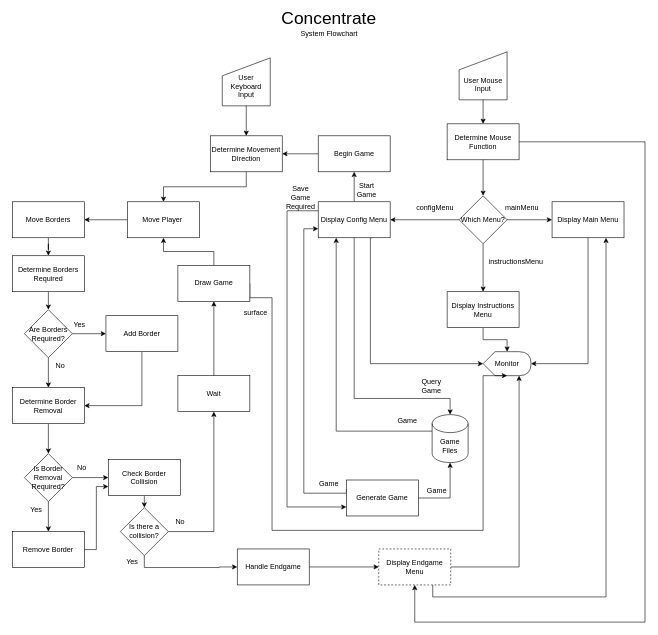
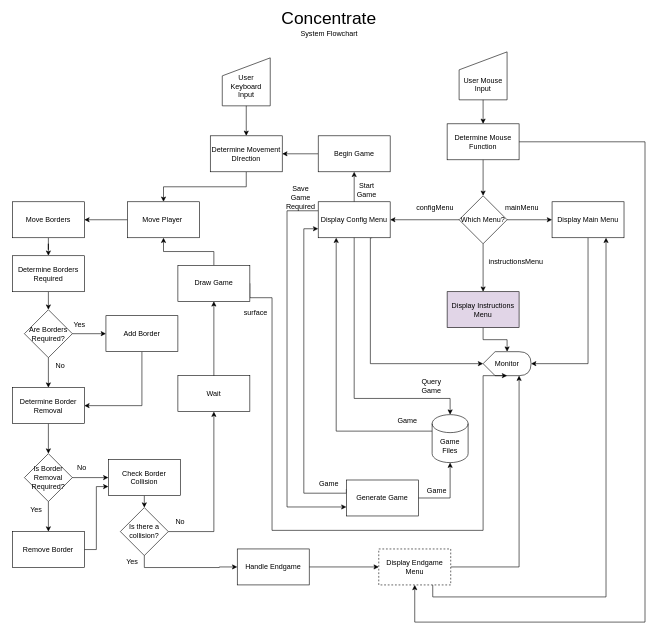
- <mxCell id="20" value="Display Instructions Menu" style="rounded=0;whiteSpace=wrap;html=1;" parent="1" vertex="1"><mxGeometry x="745" y="486" width="120" height="60" as="geometry" /></mxCell>
+ <mxCell id="20" value="Display Instructions Menu" style="rounded=0;whiteSpace=wrap;html=1;fillColor=#e1d5e7;" parent="1" vertex="1"><mxGeometry x="745" y="486" width="120" height="60" as="geometry" /></mxCell>
